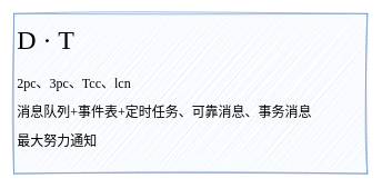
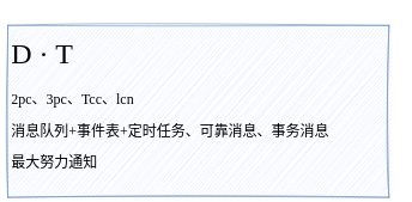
- <mxCell id="2" value="&lt;h1&gt;&lt;font style=&quot;font-weight: normal;&quot; face=&quot;Verdana&quot;&gt;D · T&lt;/font&gt;&lt;/h1&gt;&lt;p&gt;&lt;font face=&quot;uiAQiR2UsXftJaIBd71A&quot;&gt;2pc、3pc、Tcc、lcn&lt;/font&gt;&lt;/p&gt;&lt;p&gt;&lt;font face=&quot;uiAQiR2UsXftJaIBd71A&quot;&gt;消息队列+事件表+定时任务、&lt;/font&gt;&lt;span style=&quot;font-family: uiAQiR2UsXftJaIBd71A; background-color: initial;&quot;&gt;可靠消息、&lt;/span&gt;&lt;span style=&quot;font-family: uiAQiR2UsXftJaIBd71A; background-color: initial;&quot;&gt;事务消息&lt;/span&gt;&lt;/p&gt;&lt;p&gt;&lt;span style=&quot;font-family: uiAQiR2UsXftJaIBd71A; background-color: initial;&quot;&gt;最大努力通知&lt;/span&gt;&lt;/p&gt;" style="text;html=1;strokeColor=#6c8ebf;fillColor=#dae8fc;spacing=5;spacingTop=-20;whiteSpace=wrap;overflow=hidden;rounded=0;fontSize=20;fontFamily=Architects Daughter;shadow=0;sketch=1;curveFitting=1;jiggle=2;glass=0;" vertex="1" parent="1"><mxGeometry x="20" y="20" width="531" height="240" as="geometry" /></mxCell>
+ <mxCell id="2" value="&lt;h1&gt;&lt;font style=&quot;font-weight: normal;&quot; face=&quot;Verdana&quot;&gt;D · T&lt;/font&gt;&lt;/h1&gt;&lt;p&gt;&lt;font face=&quot;uiAQiR2UsXftJaIBd71A&quot;&gt;2pc、3pc、Tcc、lcn&lt;/font&gt;&lt;/p&gt;&lt;p&gt;&lt;font face=&quot;uiAQiR2UsXftJaIBd71A&quot;&gt;消息队列+事件表+定时任务、&lt;/font&gt;&lt;span style=&quot;font-family: uiAQiR2UsXftJaIBd71A; background-color: initial;&quot;&gt;可靠消息、&lt;/span&gt;&lt;span style=&quot;font-family: uiAQiR2UsXftJaIBd71A; background-color: initial;&quot;&gt;事务消息&lt;/span&gt;&lt;/p&gt;&lt;p&gt;&lt;span style=&quot;font-family: uiAQiR2UsXftJaIBd71A; background-color: initial;&quot;&gt;最大努力通知&lt;/span&gt;&lt;/p&gt;" style="text;html=1;strokeColor=#6c8ebf;fillColor=#dae8fc;spacing=5;spacingTop=-20;whiteSpace=wrap;overflow=hidden;rounded=0;fontSize=20;fontFamily=Architects Daughter;shadow=0;sketch=1;curveFitting=1;jiggle=2;glass=0;" vertex="1" parent="1"><mxGeometry x="10" y="35" width="531" height="240" as="geometry" /></mxCell>
